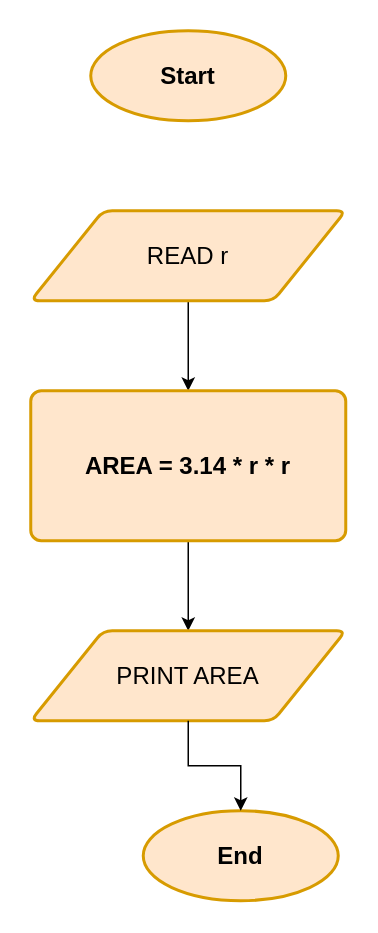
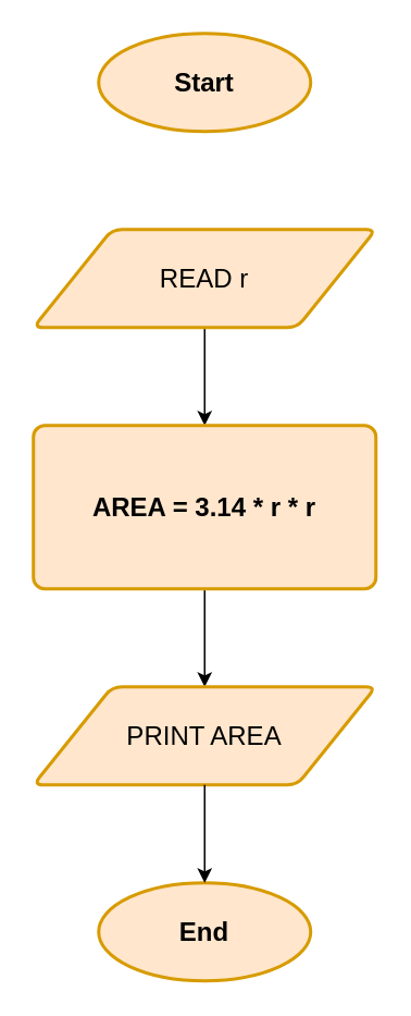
- <mxCell id="8" value="End" style="strokeWidth=2;html=1;shape=mxgraph.flowchart.start_1;whiteSpace=wrap;fillColor=#ffe6cc;strokeColor=#d79b00;fontSize=16;fontStyle=1" vertex="1" parent="1"><mxGeometry x="95" y="540" width="130" height="60" as="geometry" /></mxCell>
+ <mxCell id="8" value="End" style="strokeWidth=2;html=1;shape=mxgraph.flowchart.start_1;whiteSpace=wrap;fillColor=#ffe6cc;strokeColor=#d79b00;fontSize=16;fontStyle=1" vertex="1" parent="1"><mxGeometry x="60" y="540" width="130" height="60" as="geometry" /></mxCell>
